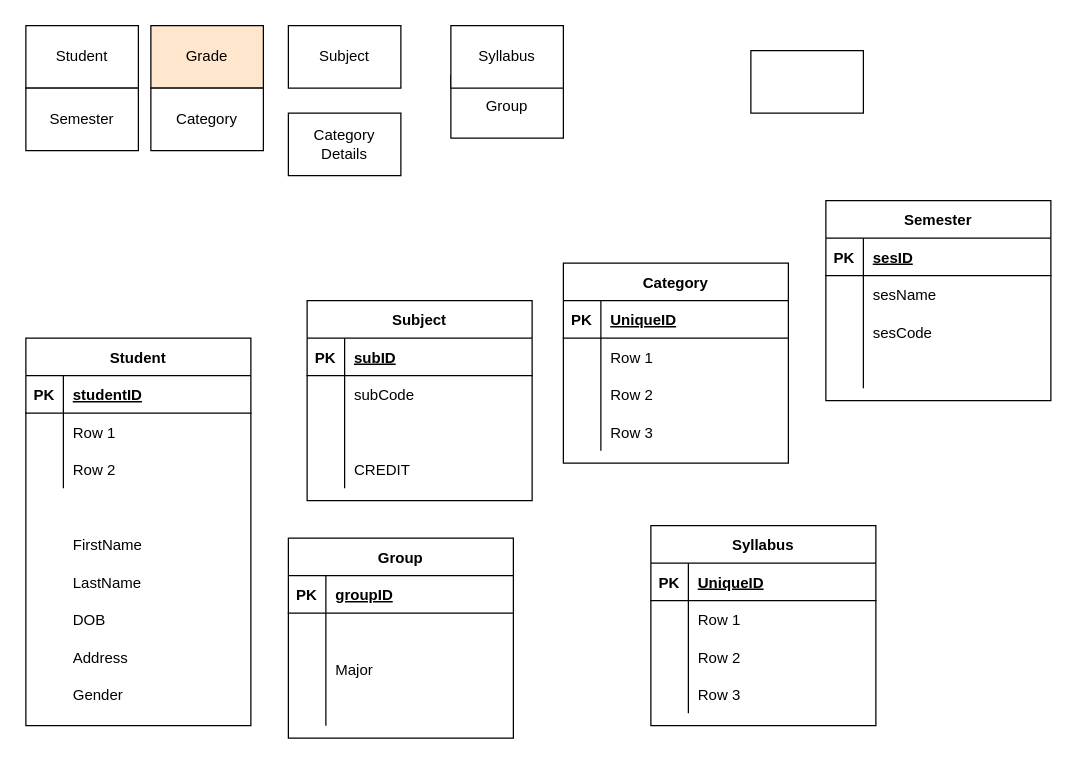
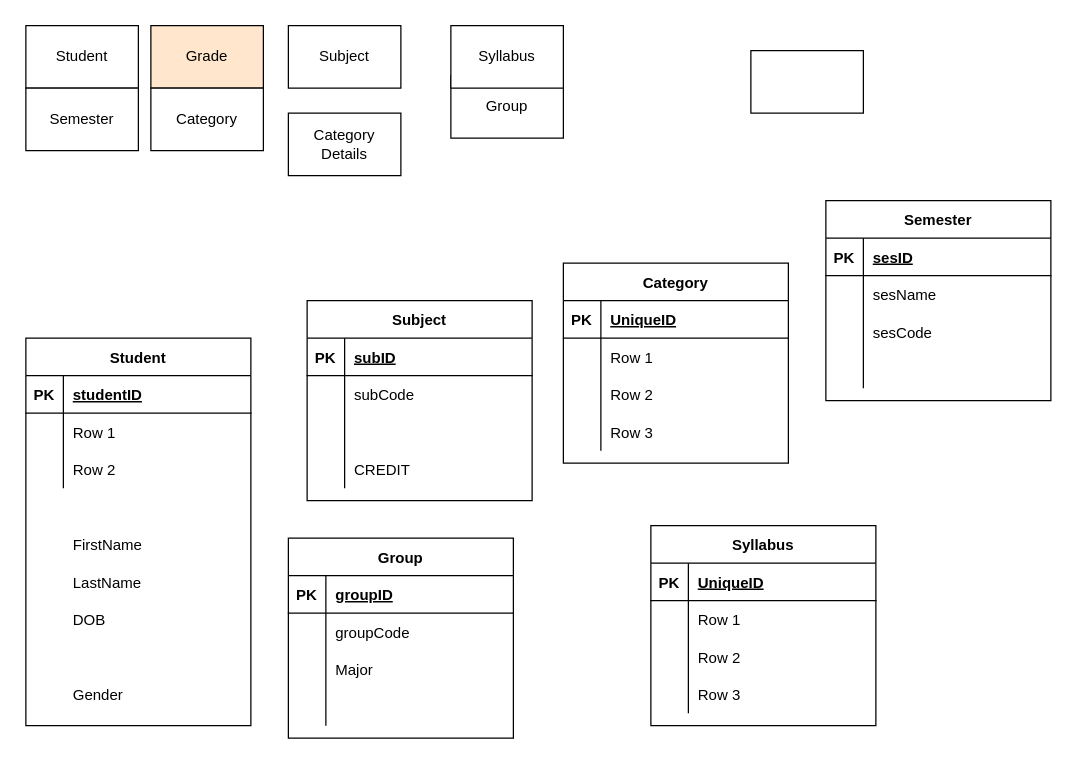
+ <mxCell id="61" value="groupCode" style="shape=partialRectangle;connectable=0;fillColor=none;top=0;left=0;bottom=0;right=0;align=left;spacingLeft=6;overflow=hidden;" vertex="1" parent="59"><mxGeometry x="30" width="150" height="30" as="geometry" /></mxCell>
- <mxCell id="41" value="Address" style="shape=partialRectangle;connectable=0;fillColor=none;top=0;left=0;bottom=0;right=0;align=left;spacingLeft=6;overflow=hidden;" vertex="1" parent="37"><mxGeometry y="90" width="150" height="30" as="geometry" /></mxCell>
